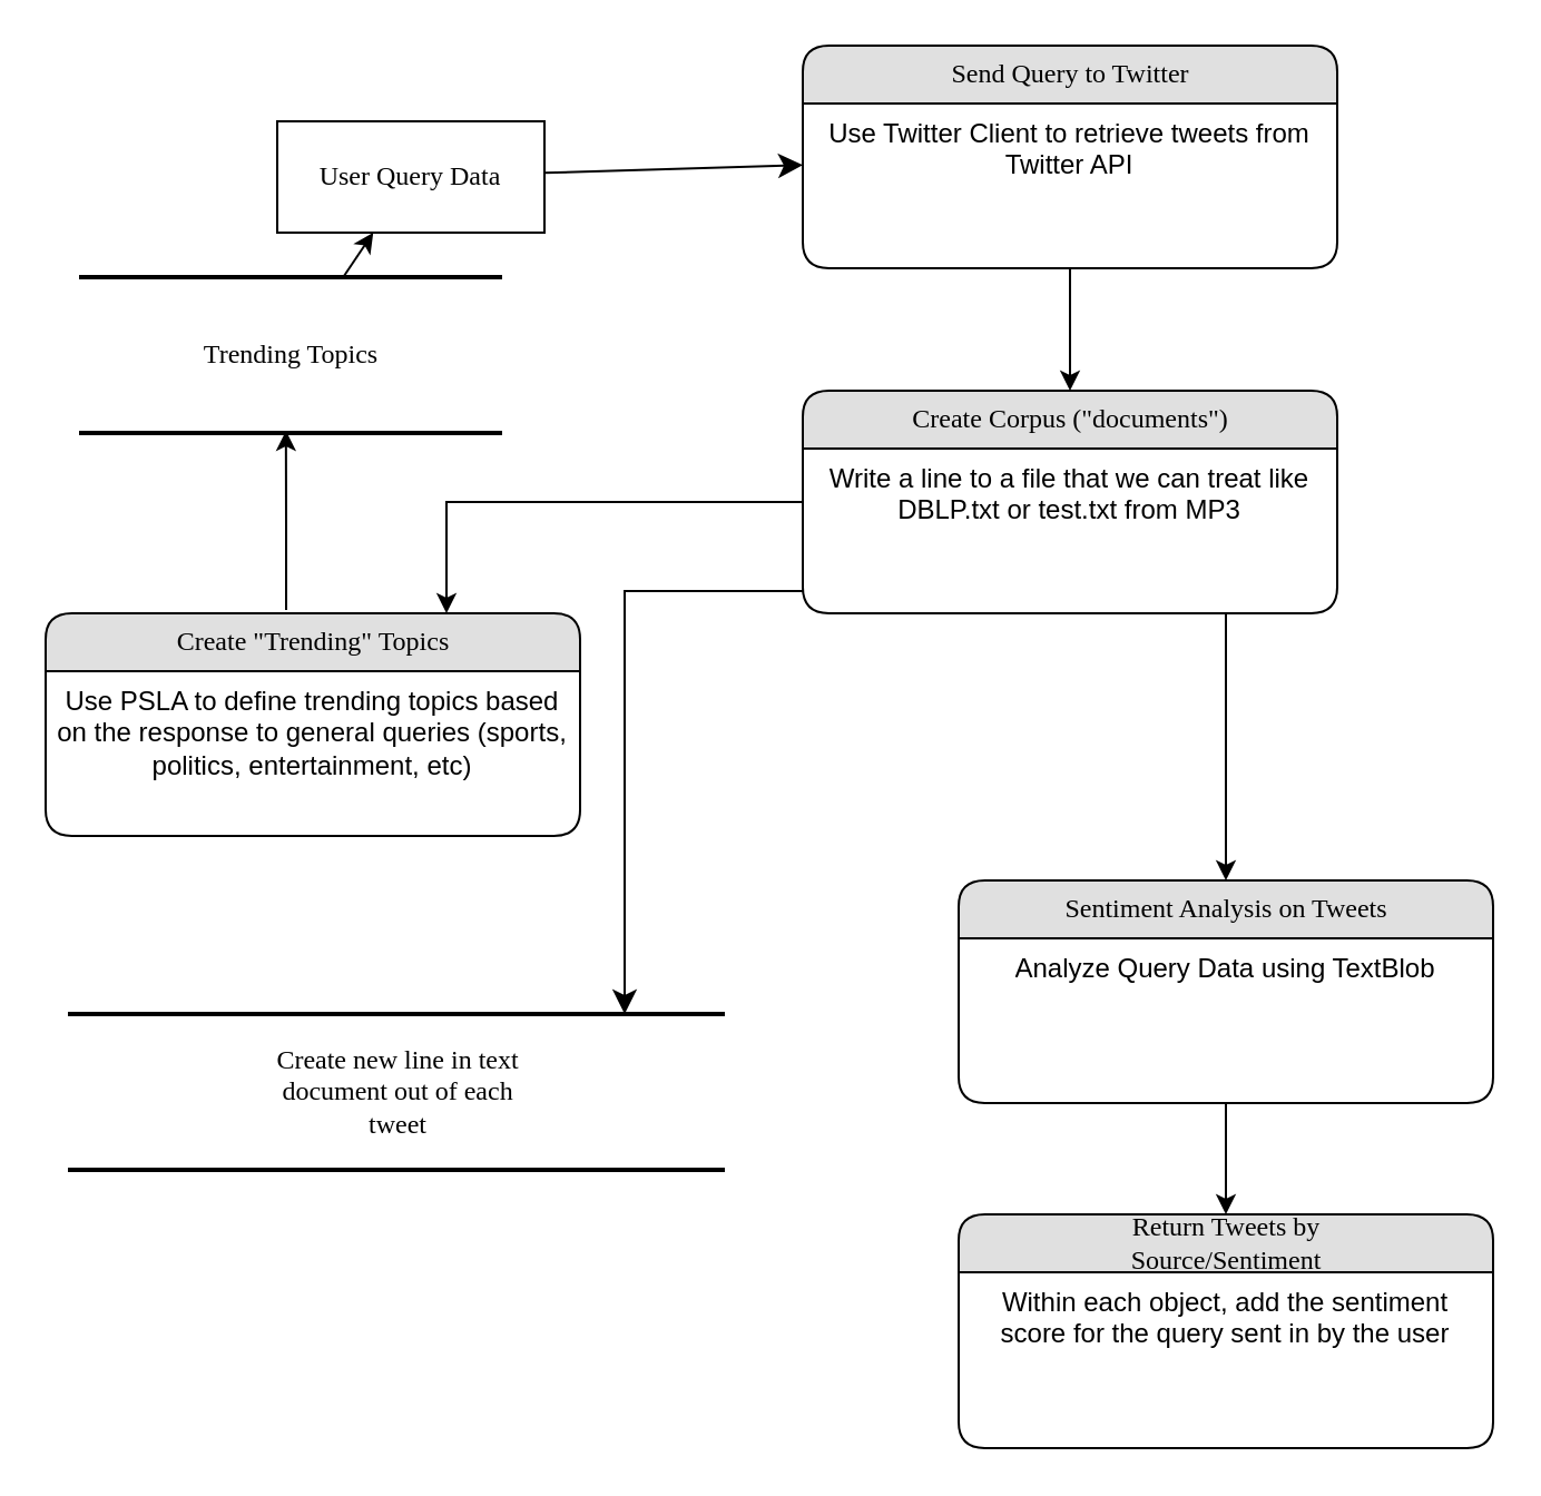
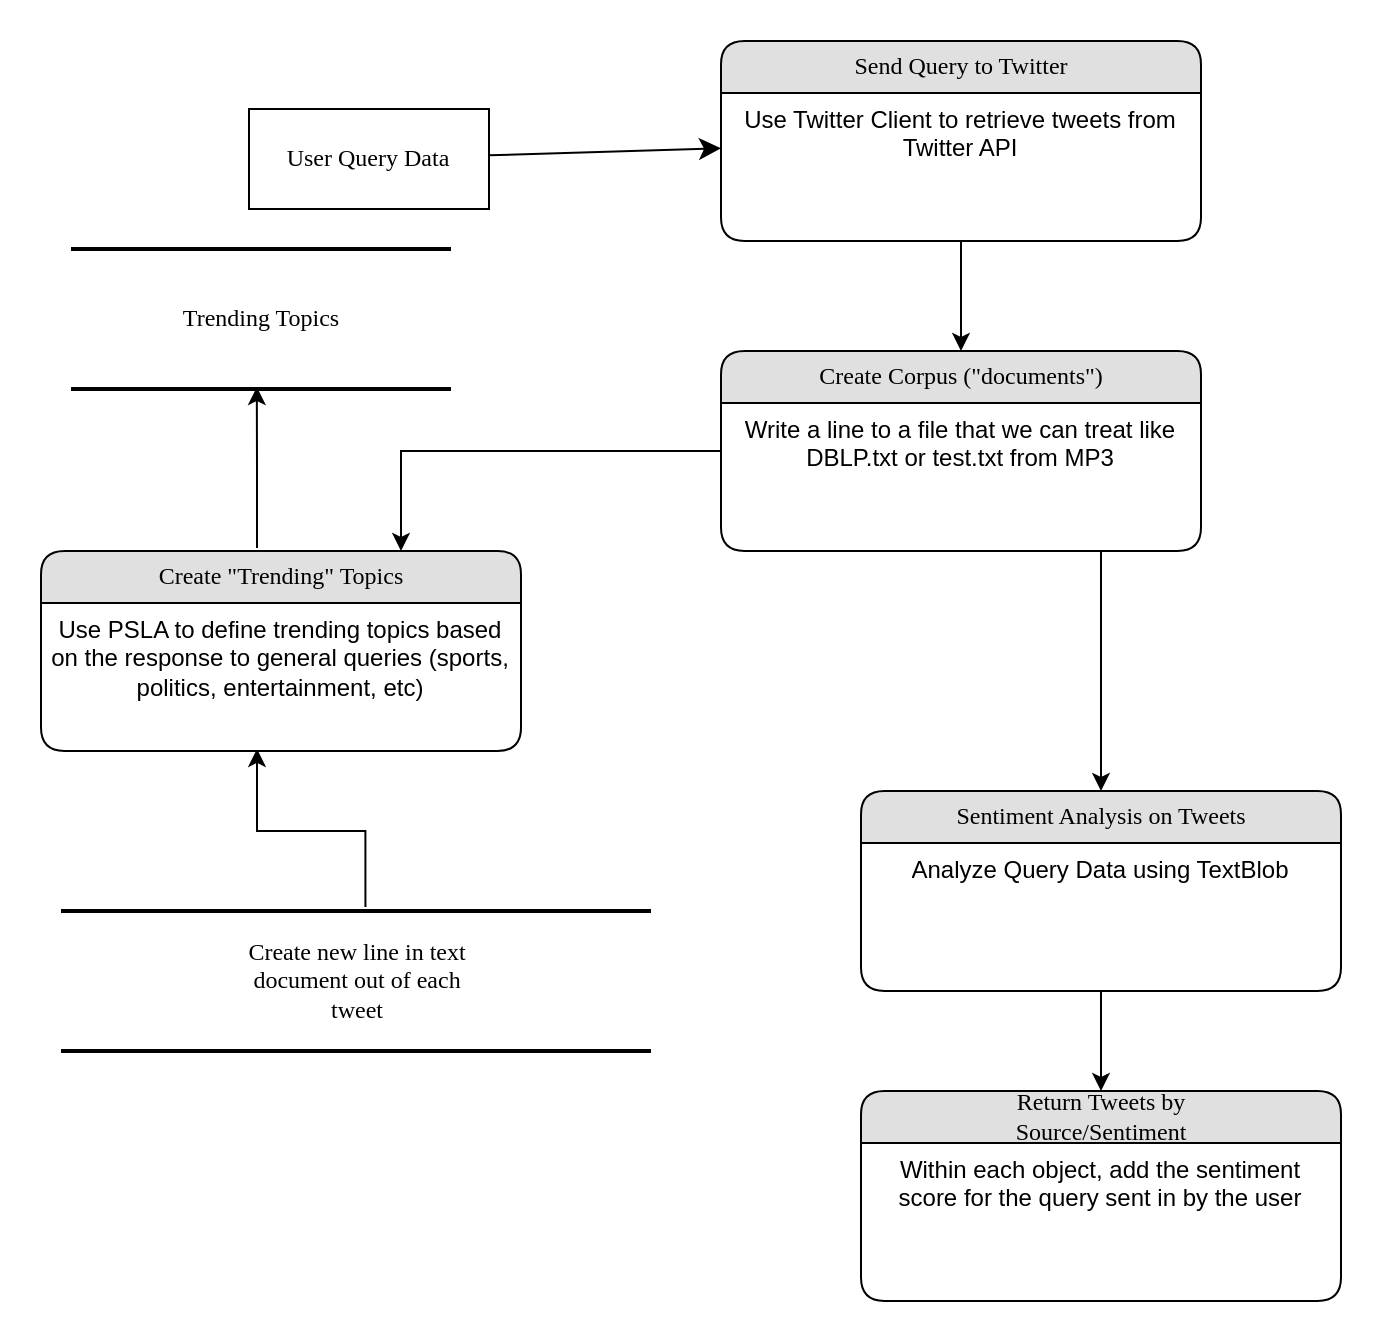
- <mxCell id="5" value="" style="edgeStyle=none;html=1;startArrow=classic;startFill=1;endArrow=none;endFill=0;" parent="1" source="6" target="23" edge="1"><mxGeometry relative="1" as="geometry" /></mxCell>
- <mxCell id="7" style="edgeStyle=elbowEdgeStyle;html=1;labelBackgroundColor=none;startFill=0;startSize=8;endFill=1;endSize=8;fontFamily=Verdana;fontSize=12;rounded=0;" parent="1" source="19" target="3" edge="1"><mxGeometry relative="1" as="geometry"><Array as="points"><mxPoint x="280" y="265" /><mxPoint x="160" y="285" /><mxPoint x="140" y="335" /></Array><mxPoint x="160" y="315" as="targetPoint" /></mxGeometry></mxCell>
+ <mxCell id="2" value="" style="edgeStyle=orthogonalEdgeStyle;rounded=0;orthogonalLoop=1;jettySize=auto;html=1;exitX=0.516;exitY=-0.029;exitDx=0;exitDy=0;exitPerimeter=0;entryX=0.45;entryY=0.986;entryDx=0;entryDy=0;entryPerimeter=0;" parent="1" source="3" target="22" edge="1"><mxGeometry relative="1" as="geometry"><mxPoint x="126" y="435" as="sourcePoint" /><mxPoint x="129" y="385" as="targetPoint" /></mxGeometry></mxCell>
